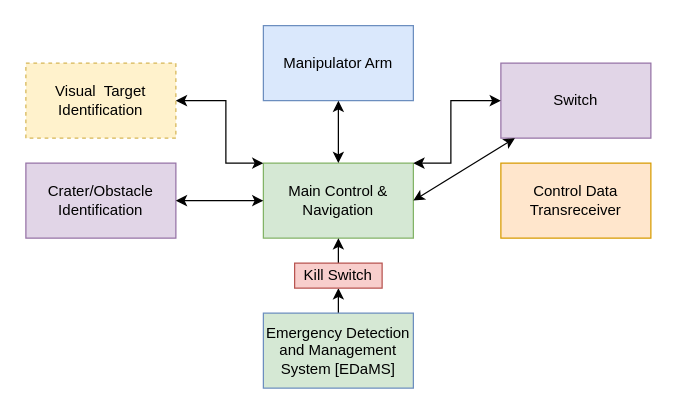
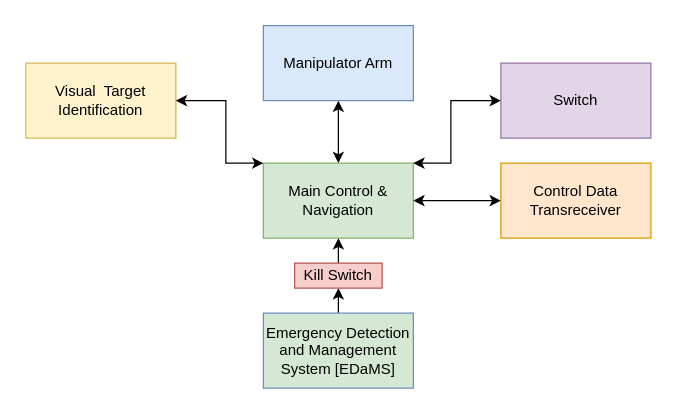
- <mxCell id="4" value="Visual&amp;nbsp; Target Identification" style="rounded=0;whiteSpace=wrap;html=1;fillColor=#fff2cc;strokeColor=#d6b656;dashed=1;" parent="1" vertex="1"><mxGeometry x="20" y="50" width="120" height="60" as="geometry" /></mxCell>
+ <mxCell id="4" value="Visual&amp;nbsp; Target Identification" style="rounded=0;whiteSpace=wrap;html=1;fillColor=#fff2cc;strokeColor=#d6b656;" parent="1" vertex="1"><mxGeometry x="20" y="50" width="120" height="60" as="geometry" /></mxCell>
- <mxCell id="13" value="" style="endArrow=classic;startArrow=classic;html=1;rounded=0;exitX=1;exitY=0.5;exitDx=0;exitDy=0;" parent="1" source="3" target="6" edge="1"><mxGeometry width="50" height="50" relative="1" as="geometry"><mxPoint x="340" y="170" as="sourcePoint" /><mxPoint x="390" y="120" as="targetPoint" /></mxGeometry></mxCell>
+ <mxCell id="13" value="" style="endArrow=classic;startArrow=classic;html=1;rounded=0;exitX=1;exitY=0.5;exitDx=0;exitDy=0;entryX=0;entryY=0.5;entryDx=0;entryDy=0;" parent="1" source="3" target="7" edge="1"><mxGeometry width="50" height="50" relative="1" as="geometry"><mxPoint x="340" y="170" as="sourcePoint" /><mxPoint x="390" y="120" as="targetPoint" /></mxGeometry></mxCell>
- <mxCell id="5" value="Crater/Obstacle Identification" style="rounded=0;whiteSpace=wrap;html=1;fillColor=#e1d5e7;strokeColor=#9673a6;" parent="1" vertex="1"><mxGeometry x="20" y="130" width="120" height="60" as="geometry" /></mxCell>
- <mxCell id="16" value="" style="endArrow=classic;startArrow=classic;html=1;rounded=0;entryX=1;entryY=0.5;entryDx=0;entryDy=0;exitX=0;exitY=0.5;exitDx=0;exitDy=0;" edge="1" parent="1" source="3" target="5"><mxGeometry width="50" height="50" relative="1" as="geometry"><mxPoint x="260" y="160" as="sourcePoint" /><mxPoint x="310" y="110" as="targetPoint" /></mxGeometry></mxCell>
